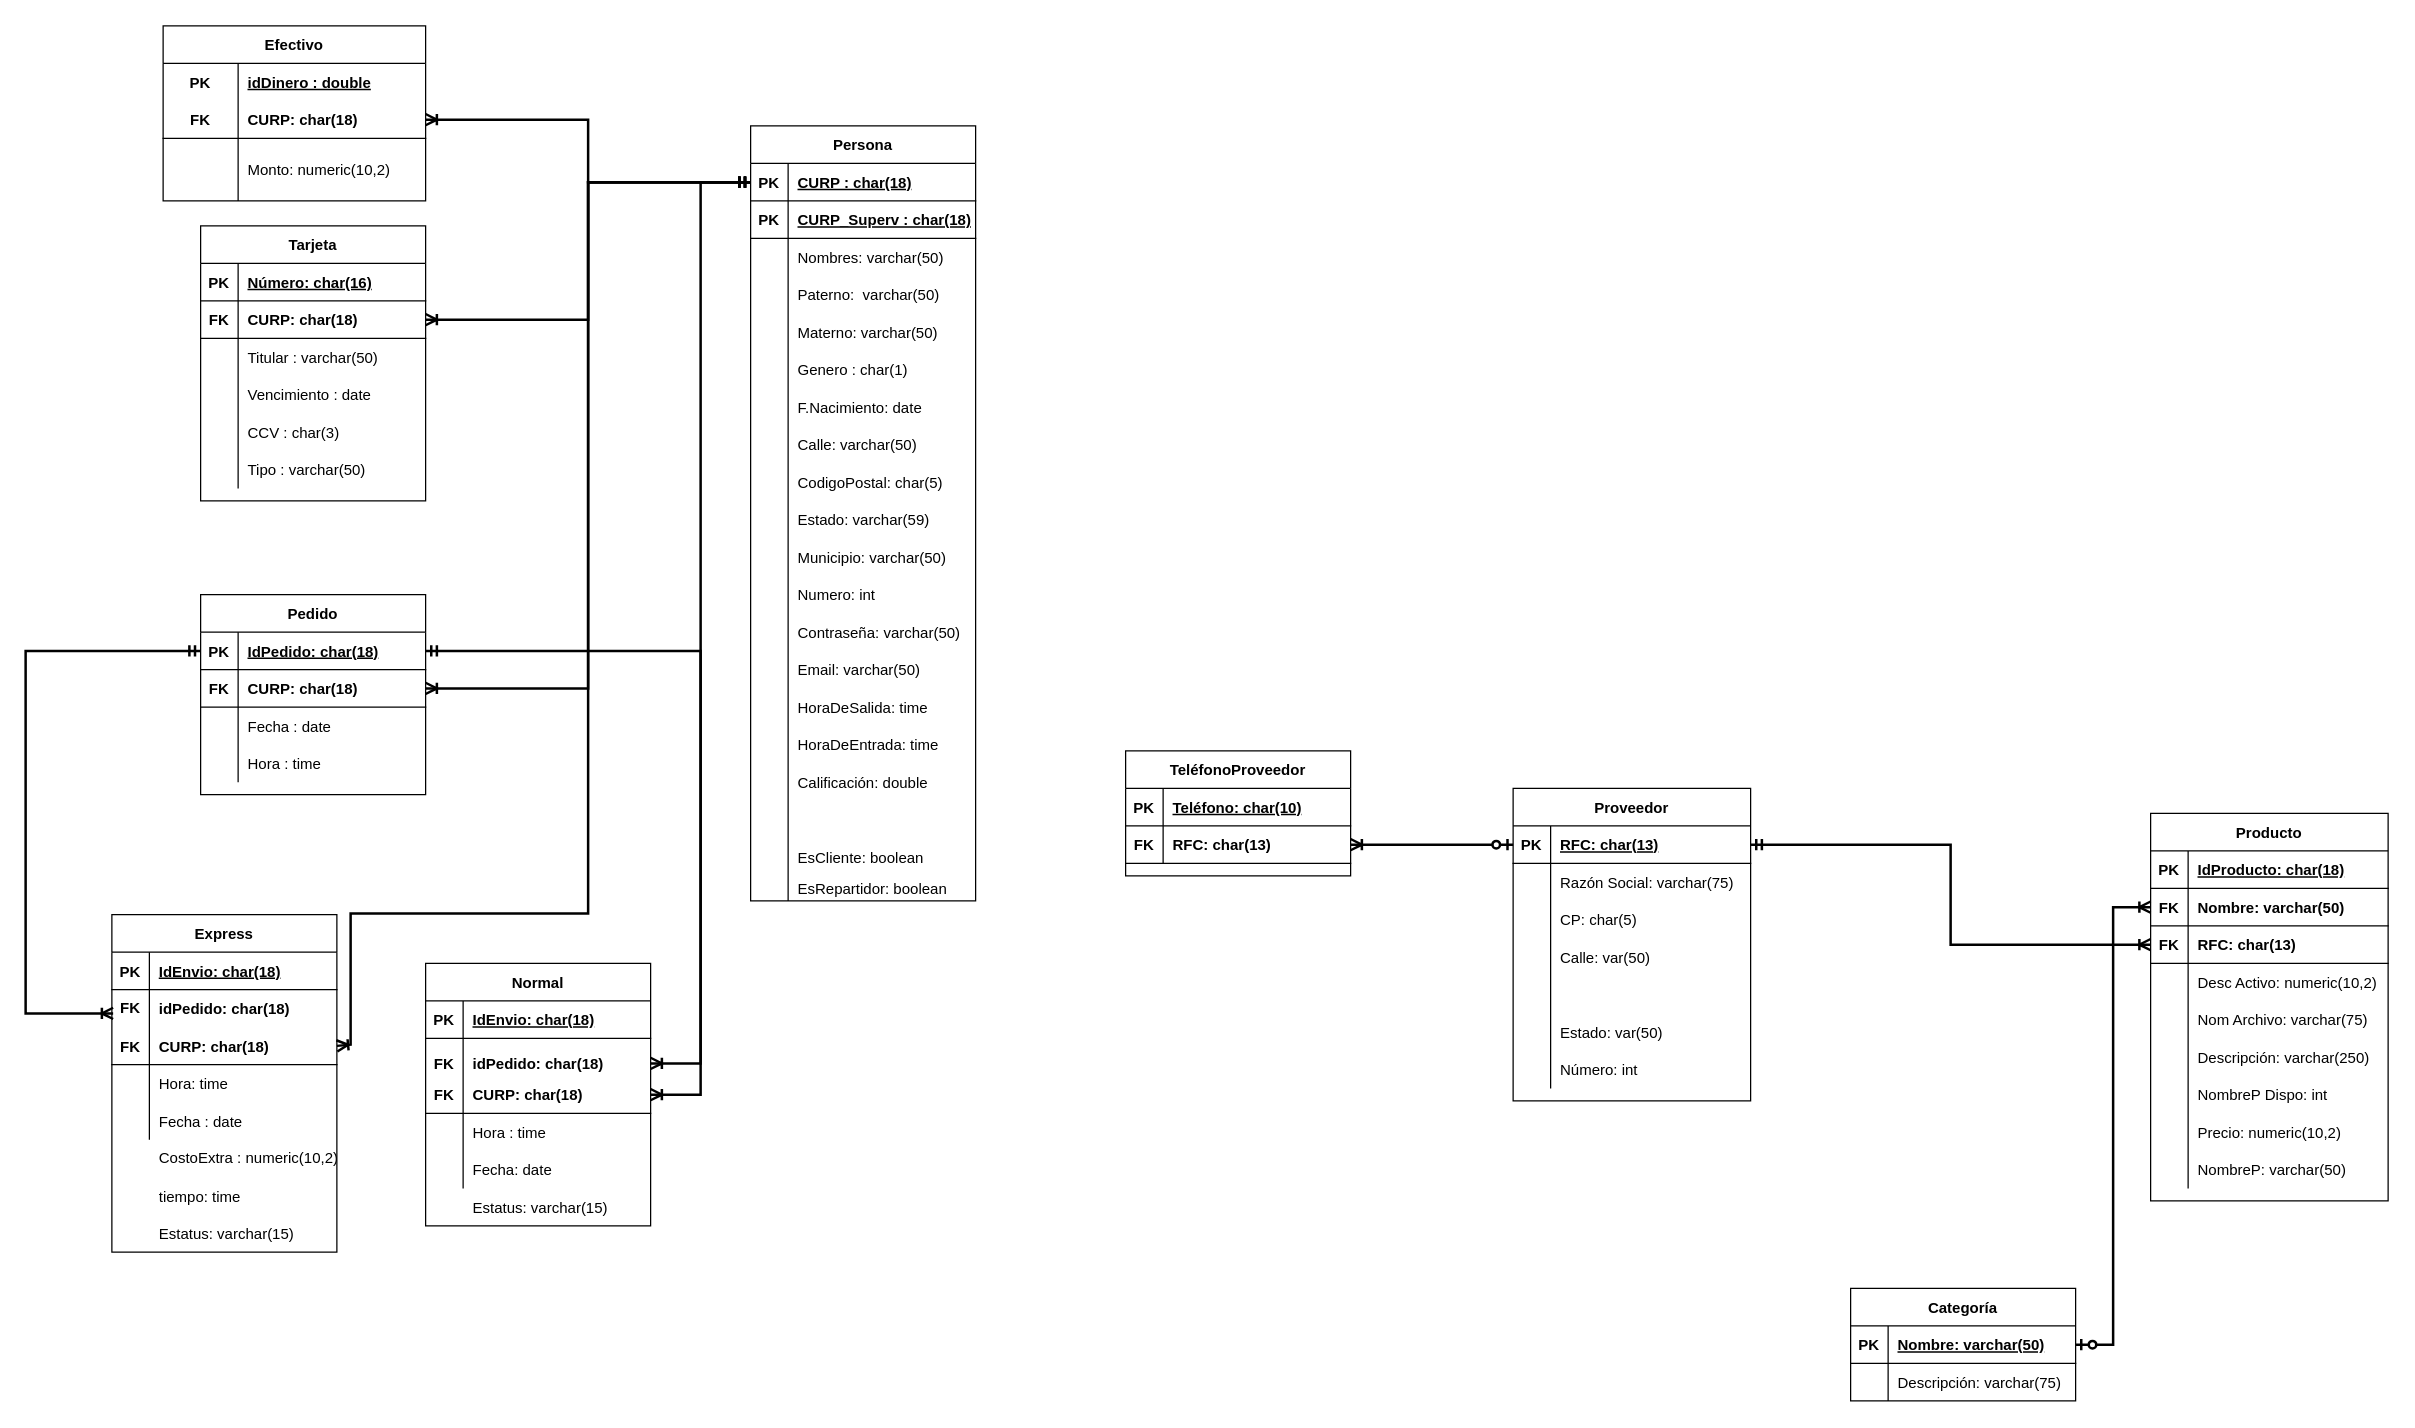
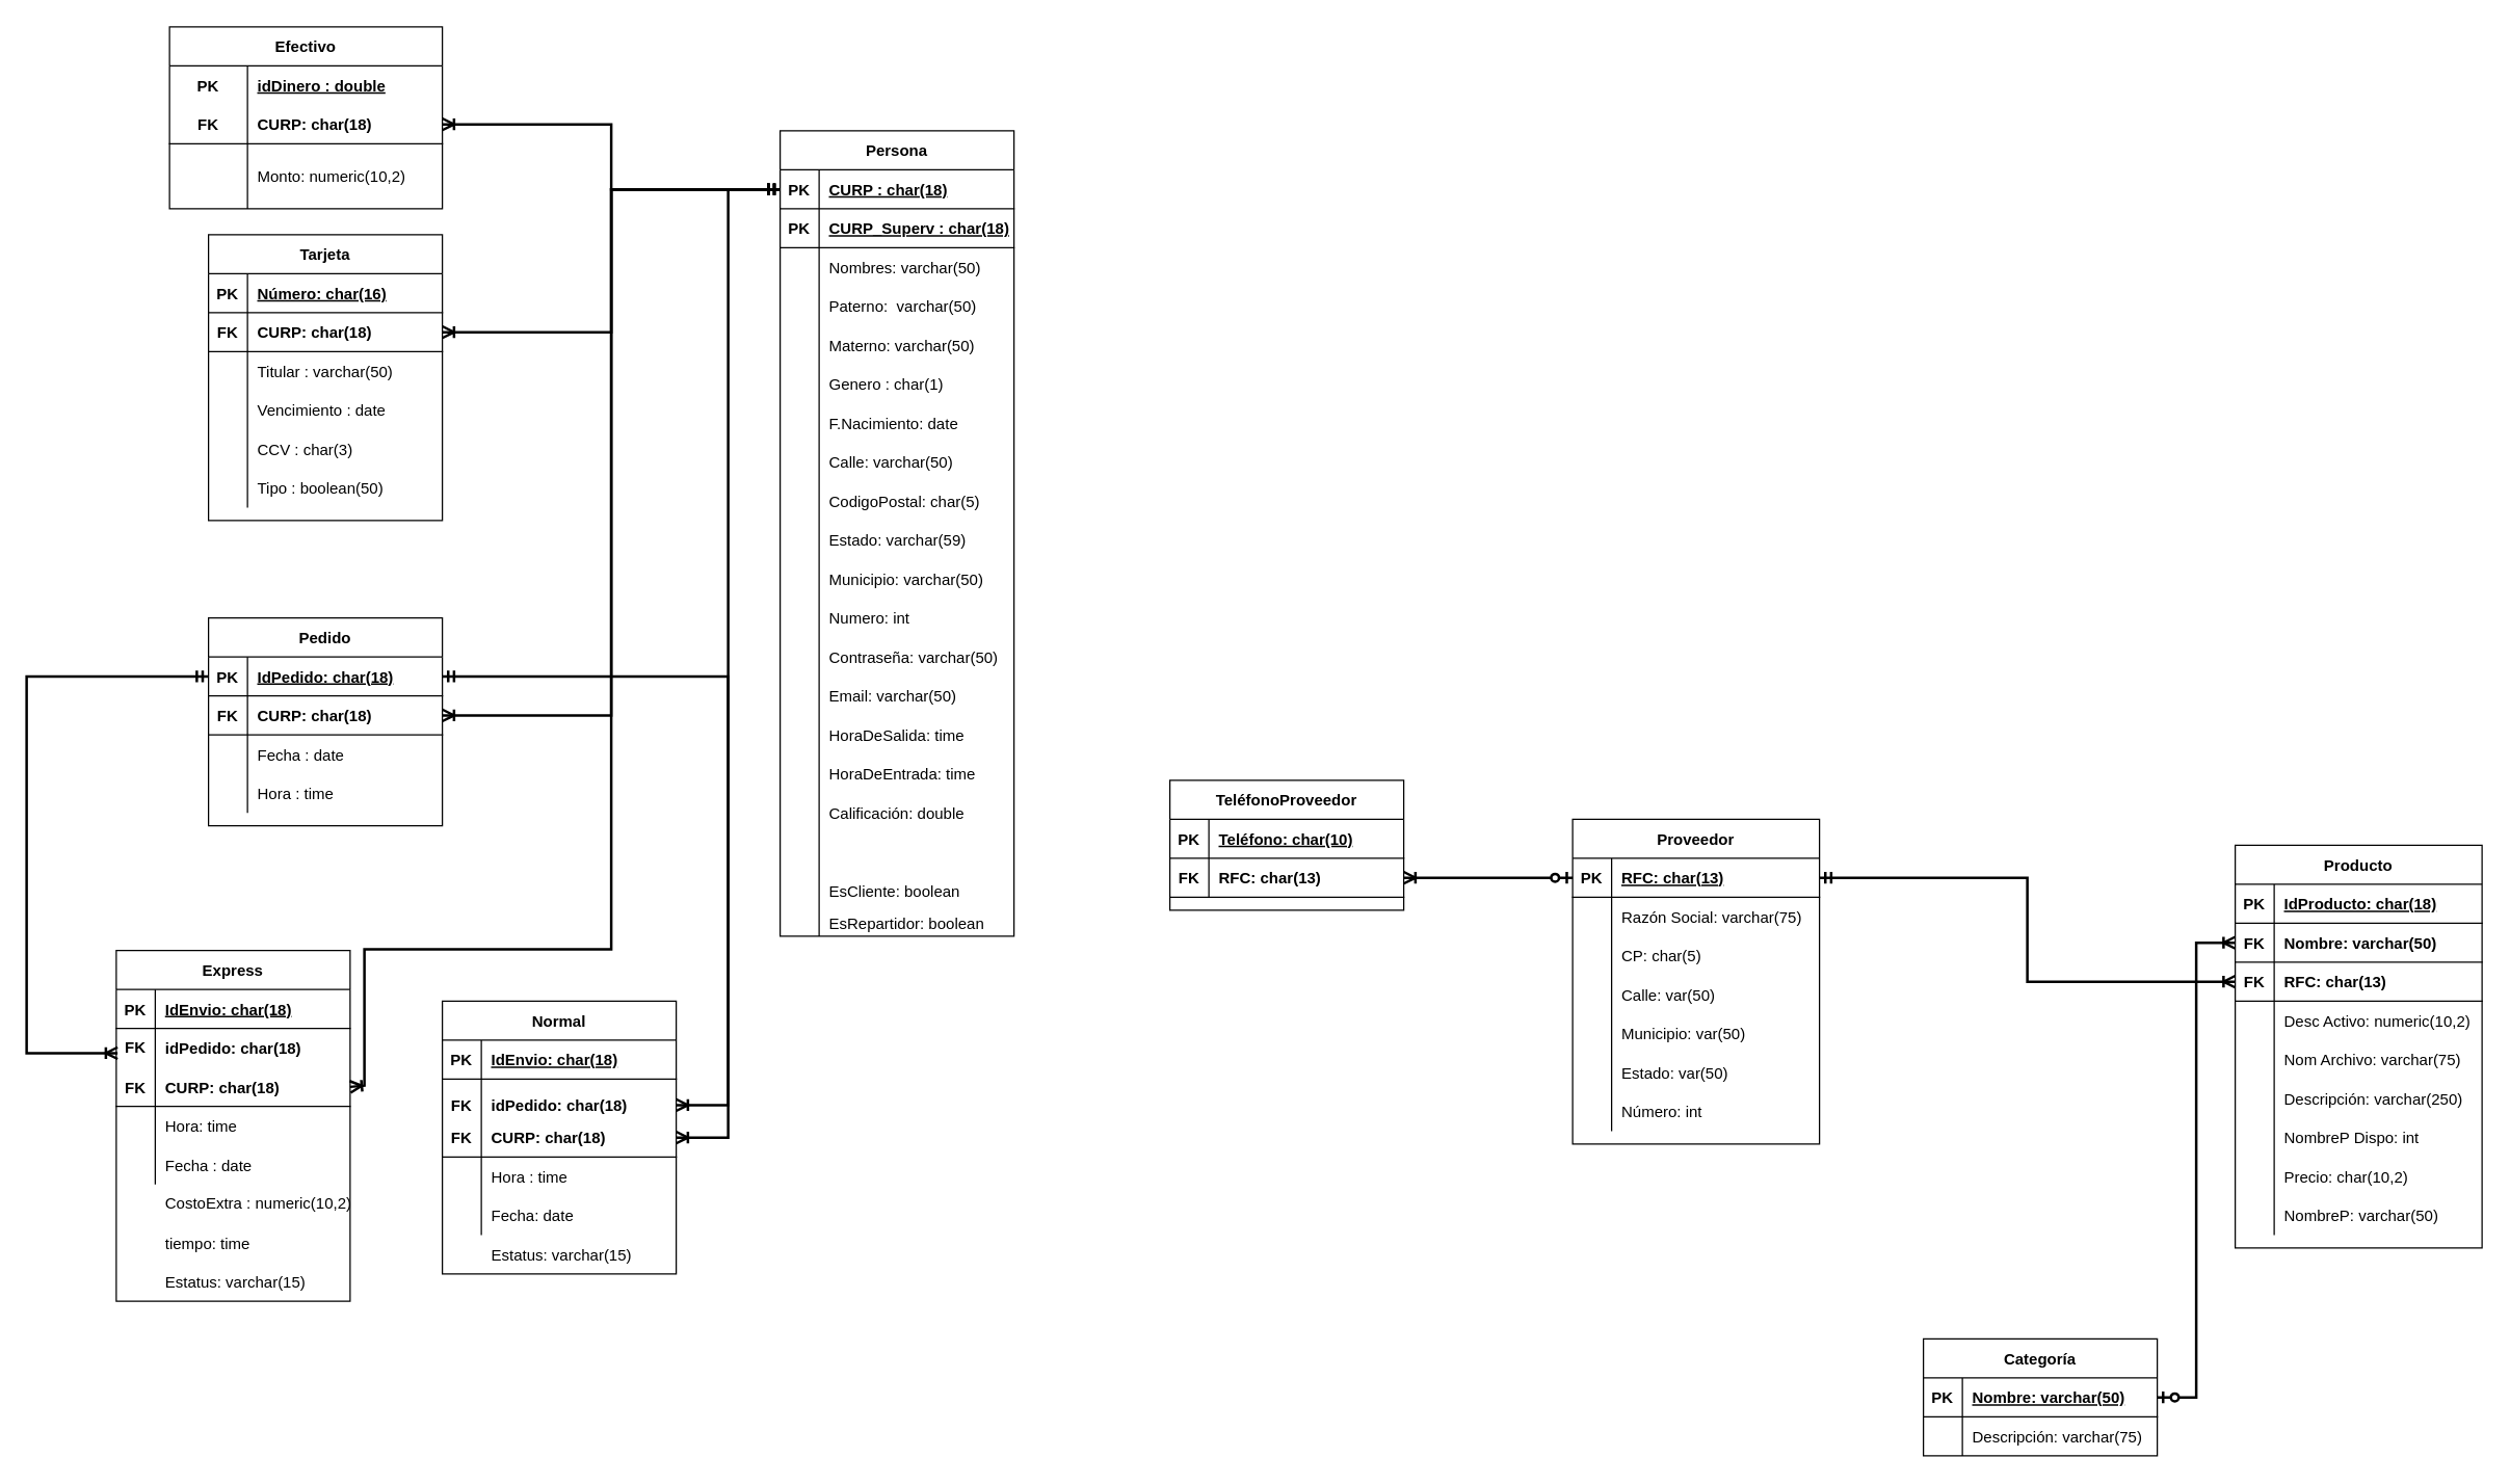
- <mxCell id="143" value="Tipo : varchar(50)" style="shape=partialRectangle;connectable=0;fillColor=none;top=0;left=0;bottom=0;right=0;align=left;spacingLeft=6;overflow=hidden;" parent="141" vertex="1"><mxGeometry x="30" width="150" height="30" as="geometry"><mxRectangle width="150" height="30" as="alternateBounds" /></mxGeometry></mxCell>
+ <mxCell id="143" value="Tipo : boolean(50)" style="shape=partialRectangle;connectable=0;fillColor=none;top=0;left=0;bottom=0;right=0;align=left;spacingLeft=6;overflow=hidden;" parent="141" vertex="1"><mxGeometry x="30" width="150" height="30" as="geometry"><mxRectangle width="150" height="30" as="alternateBounds" /></mxGeometry></mxCell>
+ <mxCell id="17" value="Municipio: var(50)" style="shape=partialRectangle;connectable=0;fillColor=none;top=0;left=0;bottom=0;right=0;align=left;spacingLeft=6;overflow=hidden;" parent="15" vertex="1"><mxGeometry x="30" width="160" height="30" as="geometry"><mxRectangle width="160" height="30" as="alternateBounds" /></mxGeometry></mxCell>
- <mxCell id="121" value="Precio: numeric(10,2)" style="shape=partialRectangle;connectable=0;fillColor=none;top=0;left=0;bottom=0;right=0;align=left;spacingLeft=6;overflow=hidden;" parent="119" vertex="1"><mxGeometry x="30" width="160" height="30" as="geometry"><mxRectangle width="160" height="30" as="alternateBounds" /></mxGeometry></mxCell>
+ <mxCell id="121" value="Precio: char(10,2)" style="shape=partialRectangle;connectable=0;fillColor=none;top=0;left=0;bottom=0;right=0;align=left;spacingLeft=6;overflow=hidden;" parent="119" vertex="1"><mxGeometry x="30" width="160" height="30" as="geometry"><mxRectangle width="160" height="30" as="alternateBounds" /></mxGeometry></mxCell>
